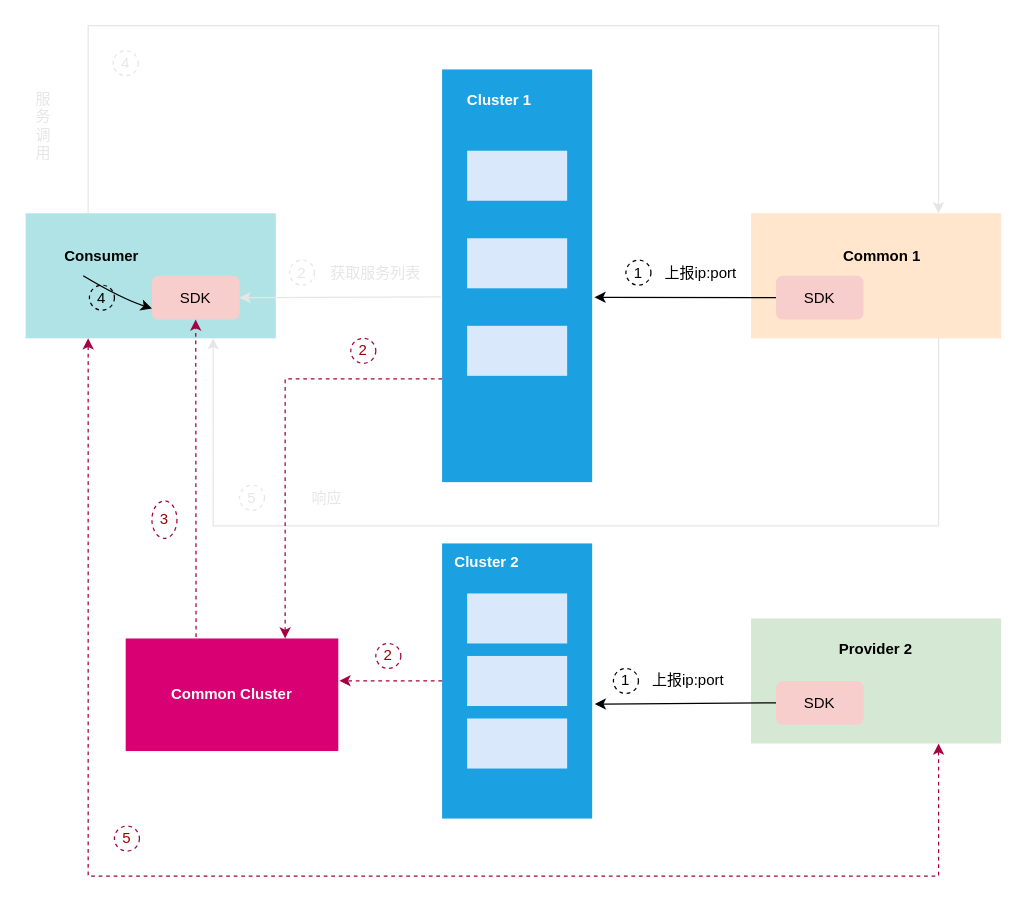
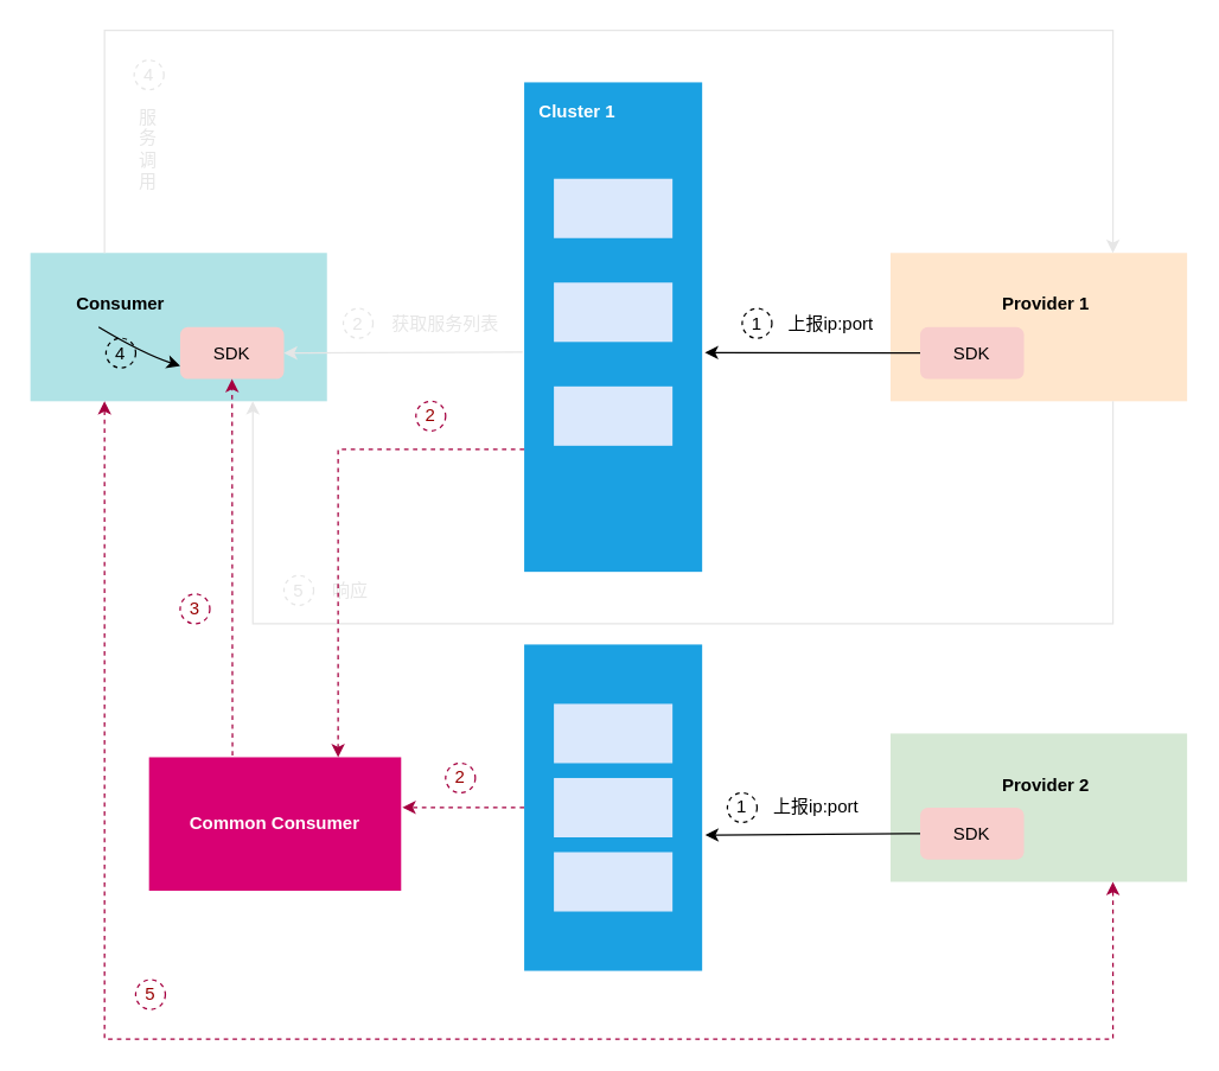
- <mxCell id="8" value="Cluster 1" style="text;html=1;strokeColor=none;fillColor=none;align=center;verticalAlign=middle;whiteSpace=wrap;rounded=0;fontColor=#FFFFFF;fontStyle=1" parent="1" vertex="1"><mxGeometry x="369" y="65" width="60" height="30" as="geometry" /></mxCell>
+ <mxCell id="8" value="Cluster 1" style="text;html=1;strokeColor=none;fillColor=none;align=center;verticalAlign=middle;whiteSpace=wrap;rounded=0;fontColor=#FFFFFF;fontStyle=1" parent="1" vertex="1"><mxGeometry x="359" y="60" width="60" height="30" as="geometry" /></mxCell>
- <mxCell id="35" value="服务调用" style="text;html=1;strokeColor=none;fillColor=none;align=center;verticalAlign=middle;whiteSpace=wrap;rounded=0;dashed=1;fontColor=#E6E6E6;" parent="1" vertex="1"><mxGeometry x="25" y="65" width="19" height="70" as="geometry" /></mxCell>
+ <mxCell id="35" value="服务调用" style="text;html=1;strokeColor=none;fillColor=none;align=center;verticalAlign=middle;whiteSpace=wrap;rounded=0;dashed=1;fontColor=#E6E6E6;" parent="1" vertex="1"><mxGeometry x="90" y="65" width="19" height="70" as="geometry" /></mxCell>
- <mxCell id="9" value="Common 1" style="text;html=1;strokeColor=none;fillColor=none;align=center;verticalAlign=middle;whiteSpace=wrap;rounded=0;fontColor=#000000;fontStyle=1" parent="1" vertex="1"><mxGeometry x="670" y="190" width="70" height="30" as="geometry" /></mxCell>
+ <mxCell id="9" value="Provider 1" style="text;html=1;strokeColor=none;fillColor=none;align=center;verticalAlign=middle;whiteSpace=wrap;rounded=0;fontColor=#000000;fontStyle=1" parent="1" vertex="1"><mxGeometry x="670" y="190" width="70" height="30" as="geometry" /></mxCell>
- <mxCell id="36" value="响应" style="text;html=1;strokeColor=none;fillColor=none;align=center;verticalAlign=middle;whiteSpace=wrap;rounded=0;dashed=1;fontColor=#E6E6E6;" parent="1" vertex="1"><mxGeometry x="236" y="385" width="50" height="25" as="geometry" /></mxCell>
+ <mxCell id="36" value="响应" style="text;html=1;strokeColor=none;fillColor=none;align=center;verticalAlign=middle;whiteSpace=wrap;rounded=0;dashed=1;fontColor=#E6E6E6;" parent="1" vertex="1"><mxGeometry x="211" y="385" width="50" height="25" as="geometry" /></mxCell>
- <mxCell id="45" value="3" style="ellipse;whiteSpace=wrap;html=1;aspect=fixed;fillColor=none;dashed=1;strokeColor=#A50040;fontColor=#990000;" parent="1" vertex="1"><mxGeometry x="121" y="400" width="20" height="30" as="geometry" /></mxCell>
+ <mxCell id="45" value="3" style="ellipse;whiteSpace=wrap;html=1;aspect=fixed;fillColor=none;dashed=1;strokeColor=#A50040;fontColor=#990000;" parent="1" vertex="1"><mxGeometry x="121" y="400" width="20" height="20" as="geometry" /></mxCell>
- <mxCell id="25" value="Cluster 2" style="text;html=1;strokeColor=none;fillColor=none;align=center;verticalAlign=middle;whiteSpace=wrap;rounded=0;fontColor=#FFFFFF;fontStyle=1" parent="1" vertex="1"><mxGeometry x="359" y="434" width="60" height="30" as="geometry" /></mxCell>
- <mxCell id="20" value="Provider 2" style="text;html=1;strokeColor=none;fillColor=none;align=center;verticalAlign=middle;whiteSpace=wrap;rounded=0;fontStyle=1" parent="1" vertex="1"><mxGeometry x="660" y="504" width="80" height="30" as="geometry" /></mxCell>
+ <mxCell id="20" value="Provider 2" style="text;html=1;strokeColor=none;fillColor=none;align=center;verticalAlign=middle;whiteSpace=wrap;rounded=0;fontStyle=1" parent="1" vertex="1"><mxGeometry x="665" y="514" width="80" height="30" as="geometry" /></mxCell>
- <mxCell id="39" value="Common Cluster" style="rounded=0;whiteSpace=wrap;html=1;fontColor=#ffffff;strokeColor=none;fillColor=#d80073;fontStyle=1" parent="1" vertex="1"><mxGeometry x="100" y="510" width="170" height="90" as="geometry" /></mxCell>
+ <mxCell id="39" value="Common Consumer" style="rounded=0;whiteSpace=wrap;html=1;fontColor=#ffffff;strokeColor=none;fillColor=#d80073;fontStyle=1" parent="1" vertex="1"><mxGeometry x="100" y="510" width="170" height="90" as="geometry" /></mxCell>
